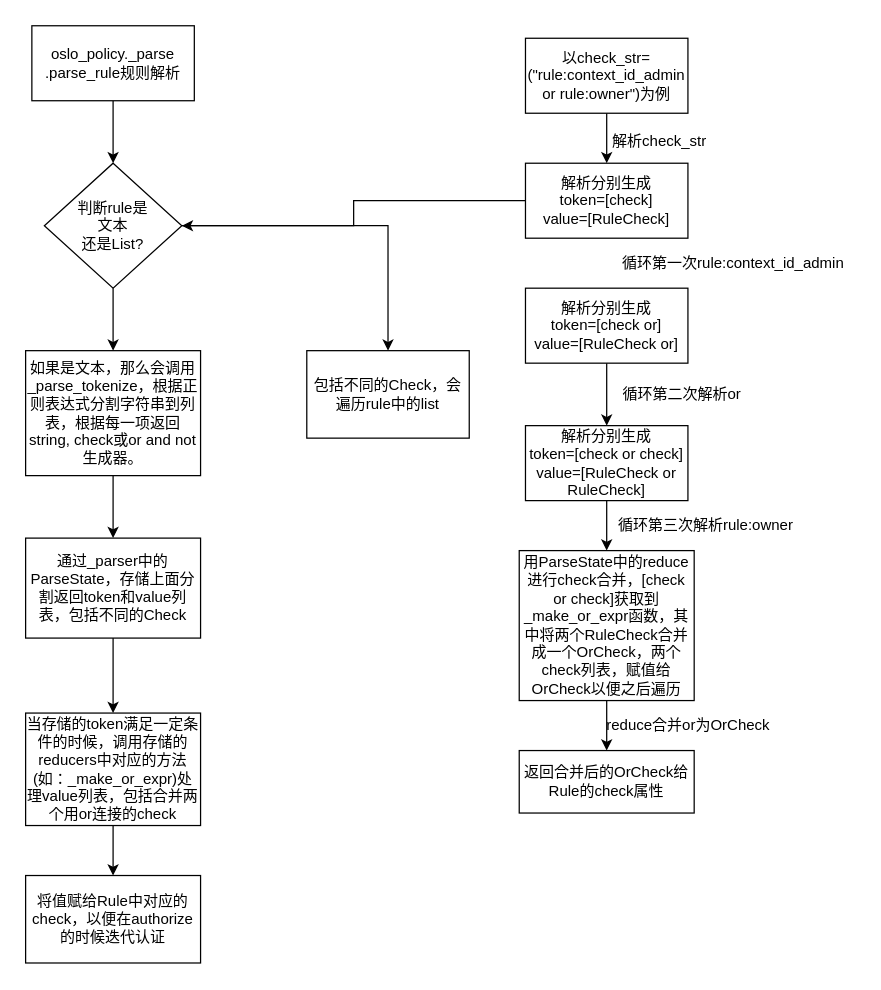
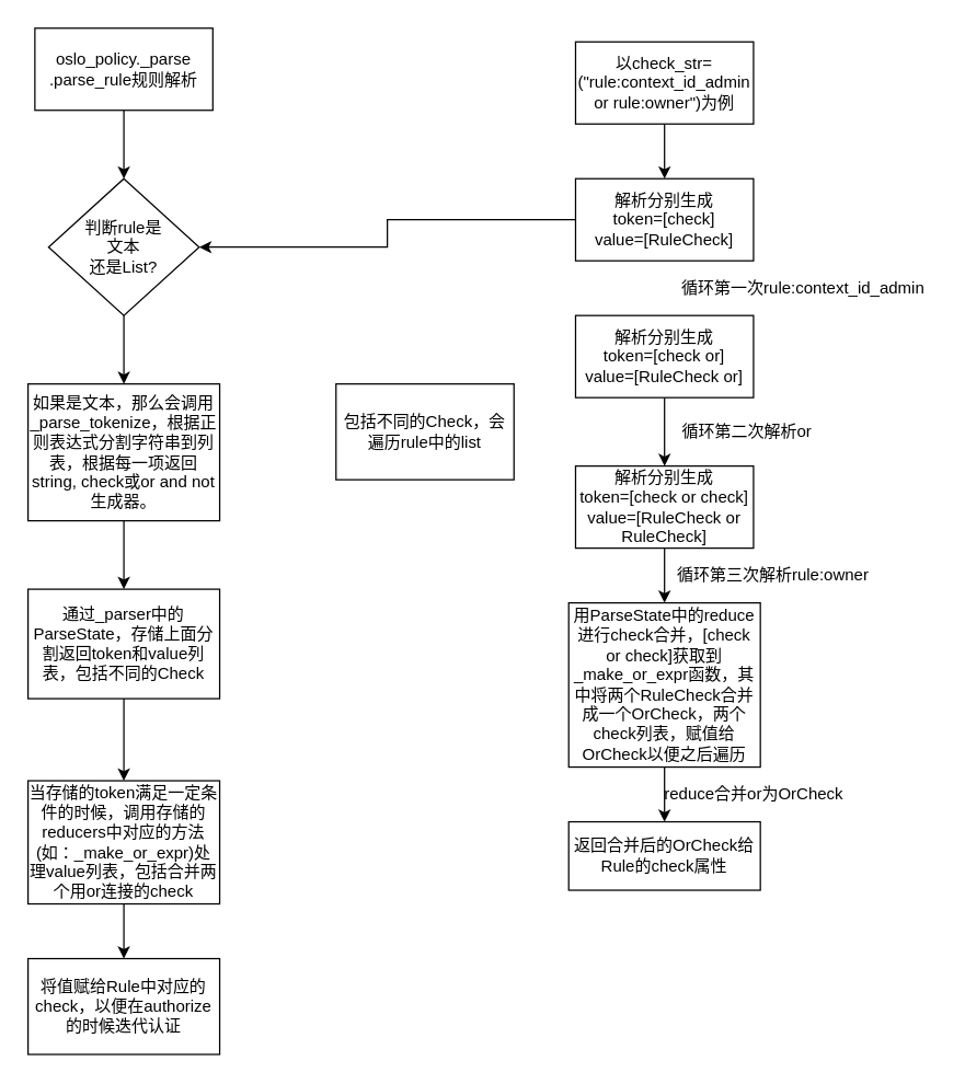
- <mxCell id="26" value="解析check_str" style="text;html=1;align=center;verticalAlign=middle;resizable=0;points=[];autosize=1;strokeColor=none;fillColor=none;" vertex="1" parent="1"><mxGeometry x="480" y="100" width="93" height="26" as="geometry" /></mxCell>
- <mxCell id="7" style="edgeStyle=orthogonalEdgeStyle;rounded=0;orthogonalLoop=1;jettySize=auto;html=1;entryX=0.5;entryY=0;entryDx=0;entryDy=0;" edge="1" parent="1" source="8" target="14"><mxGeometry relative="1" as="geometry" /></mxCell>
